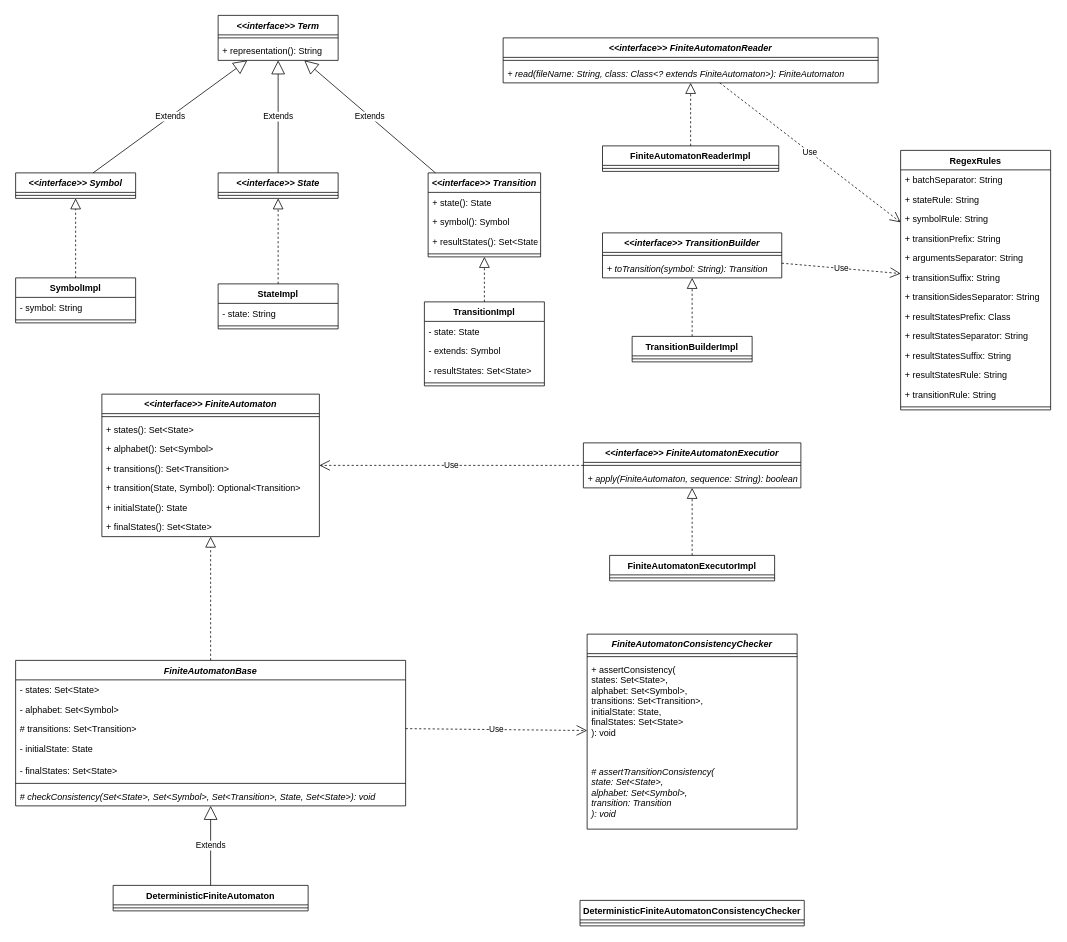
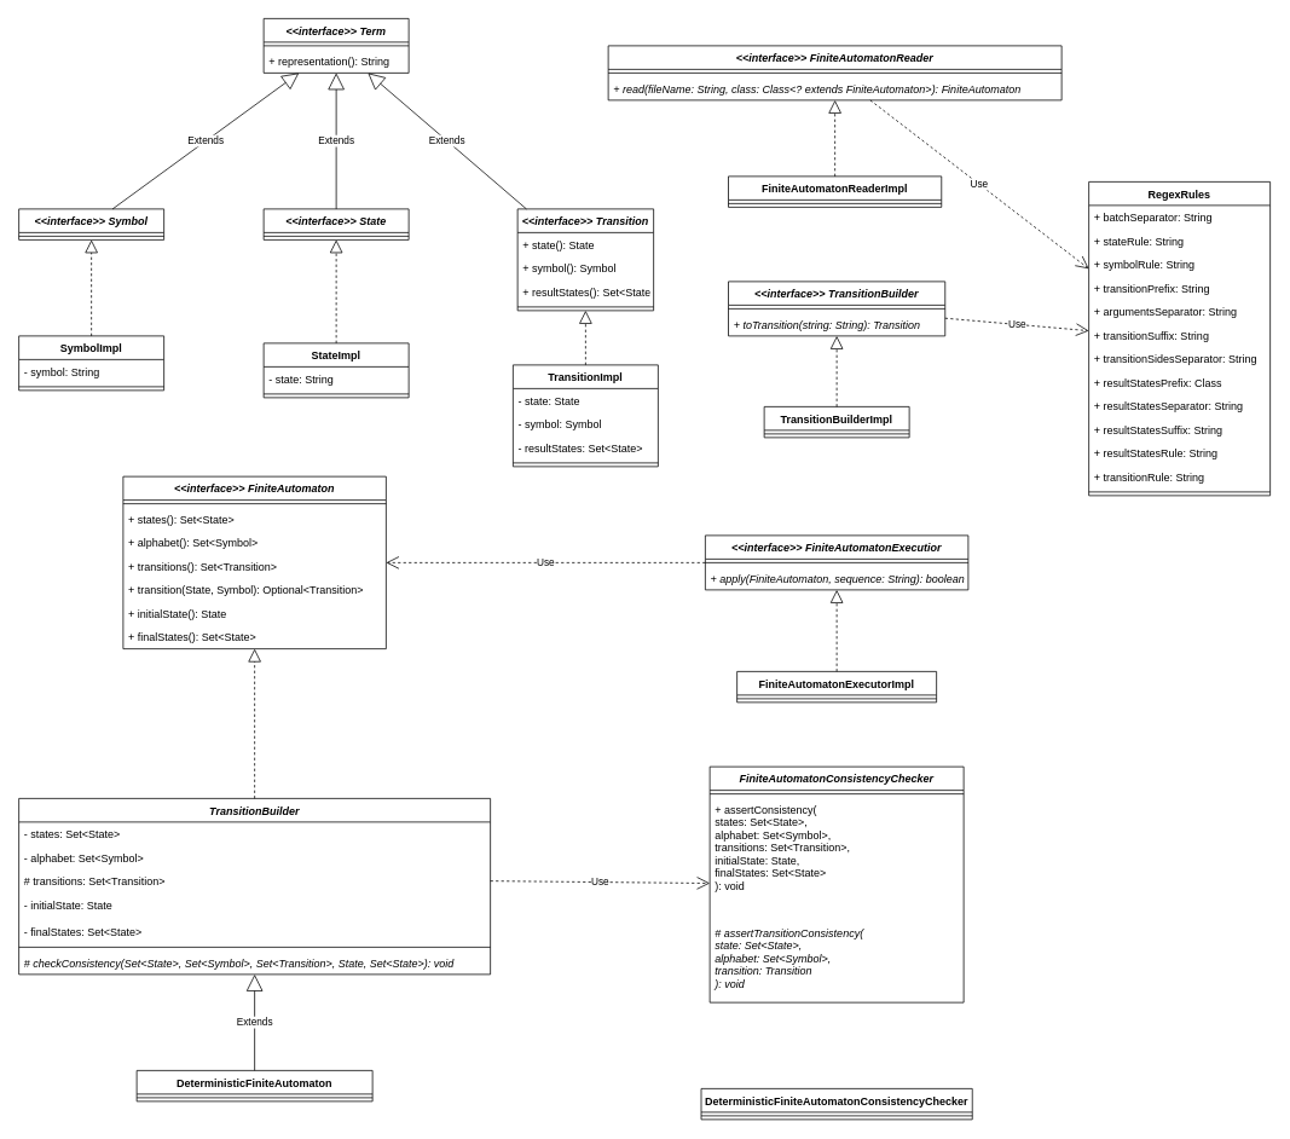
- <mxCell id="73" value="+ toTransition(symbol: String): Transition" style="text;strokeColor=none;fillColor=none;align=left;verticalAlign=top;spacingLeft=4;spacingRight=4;overflow=hidden;rotatable=0;points=[[0,0.5],[1,0.5]];portConstraint=eastwest;fontStyle=2" parent="71" vertex="1"><mxGeometry y="34" width="239" height="26" as="geometry" /></mxCell>
+ <mxCell id="73" value="+ toTransition(string: String): Transition" style="text;strokeColor=none;fillColor=none;align=left;verticalAlign=top;spacingLeft=4;spacingRight=4;overflow=hidden;rotatable=0;points=[[0,0.5],[1,0.5]];portConstraint=eastwest;fontStyle=2" parent="71" vertex="1"><mxGeometry y="34" width="239" height="26" as="geometry" /></mxCell>
- <mxCell id="22" value="- extends: Symbol" style="text;strokeColor=none;fillColor=none;align=left;verticalAlign=top;spacingLeft=4;spacingRight=4;overflow=hidden;rotatable=0;points=[[0,0.5],[1,0.5]];portConstraint=eastwest;" parent="20" vertex="1"><mxGeometry y="52" width="160" height="26" as="geometry" /></mxCell>
+ <mxCell id="22" value="- symbol: Symbol" style="text;strokeColor=none;fillColor=none;align=left;verticalAlign=top;spacingLeft=4;spacingRight=4;overflow=hidden;rotatable=0;points=[[0,0.5],[1,0.5]];portConstraint=eastwest;" parent="20" vertex="1"><mxGeometry y="52" width="160" height="26" as="geometry" /></mxCell>
- <mxCell id="33" value="FiniteAutomatonBase" style="swimlane;fontStyle=3;align=center;verticalAlign=top;childLayout=stackLayout;horizontal=1;startSize=26;horizontalStack=0;resizeParent=1;resizeParentMax=0;resizeLast=0;collapsible=1;marginBottom=0;" parent="1" vertex="1"><mxGeometry x="20" y="880" width="520" height="194" as="geometry" /></mxCell>
+ <mxCell id="33" value="TransitionBuilder" style="swimlane;fontStyle=3;align=center;verticalAlign=top;childLayout=stackLayout;horizontal=1;startSize=26;horizontalStack=0;resizeParent=1;resizeParentMax=0;resizeLast=0;collapsible=1;marginBottom=0;" parent="1" vertex="1"><mxGeometry x="20" y="880" width="520" height="194" as="geometry" /></mxCell>
